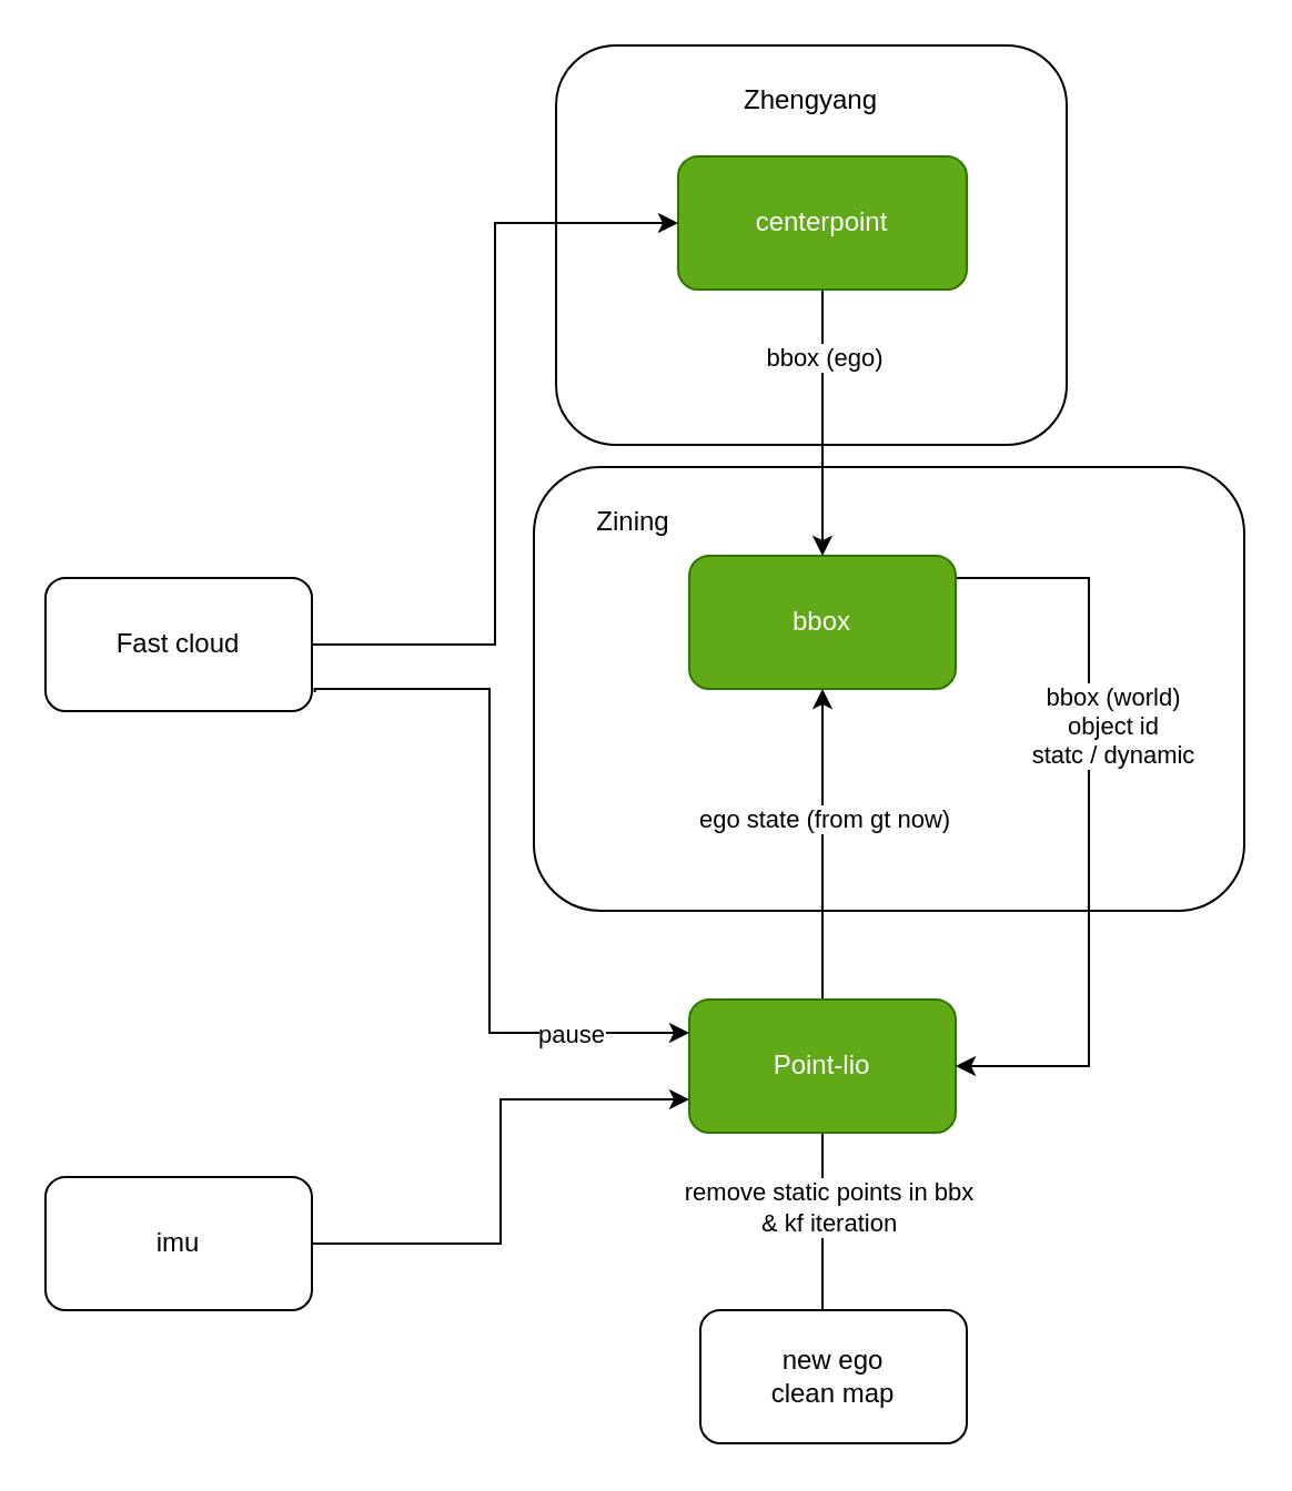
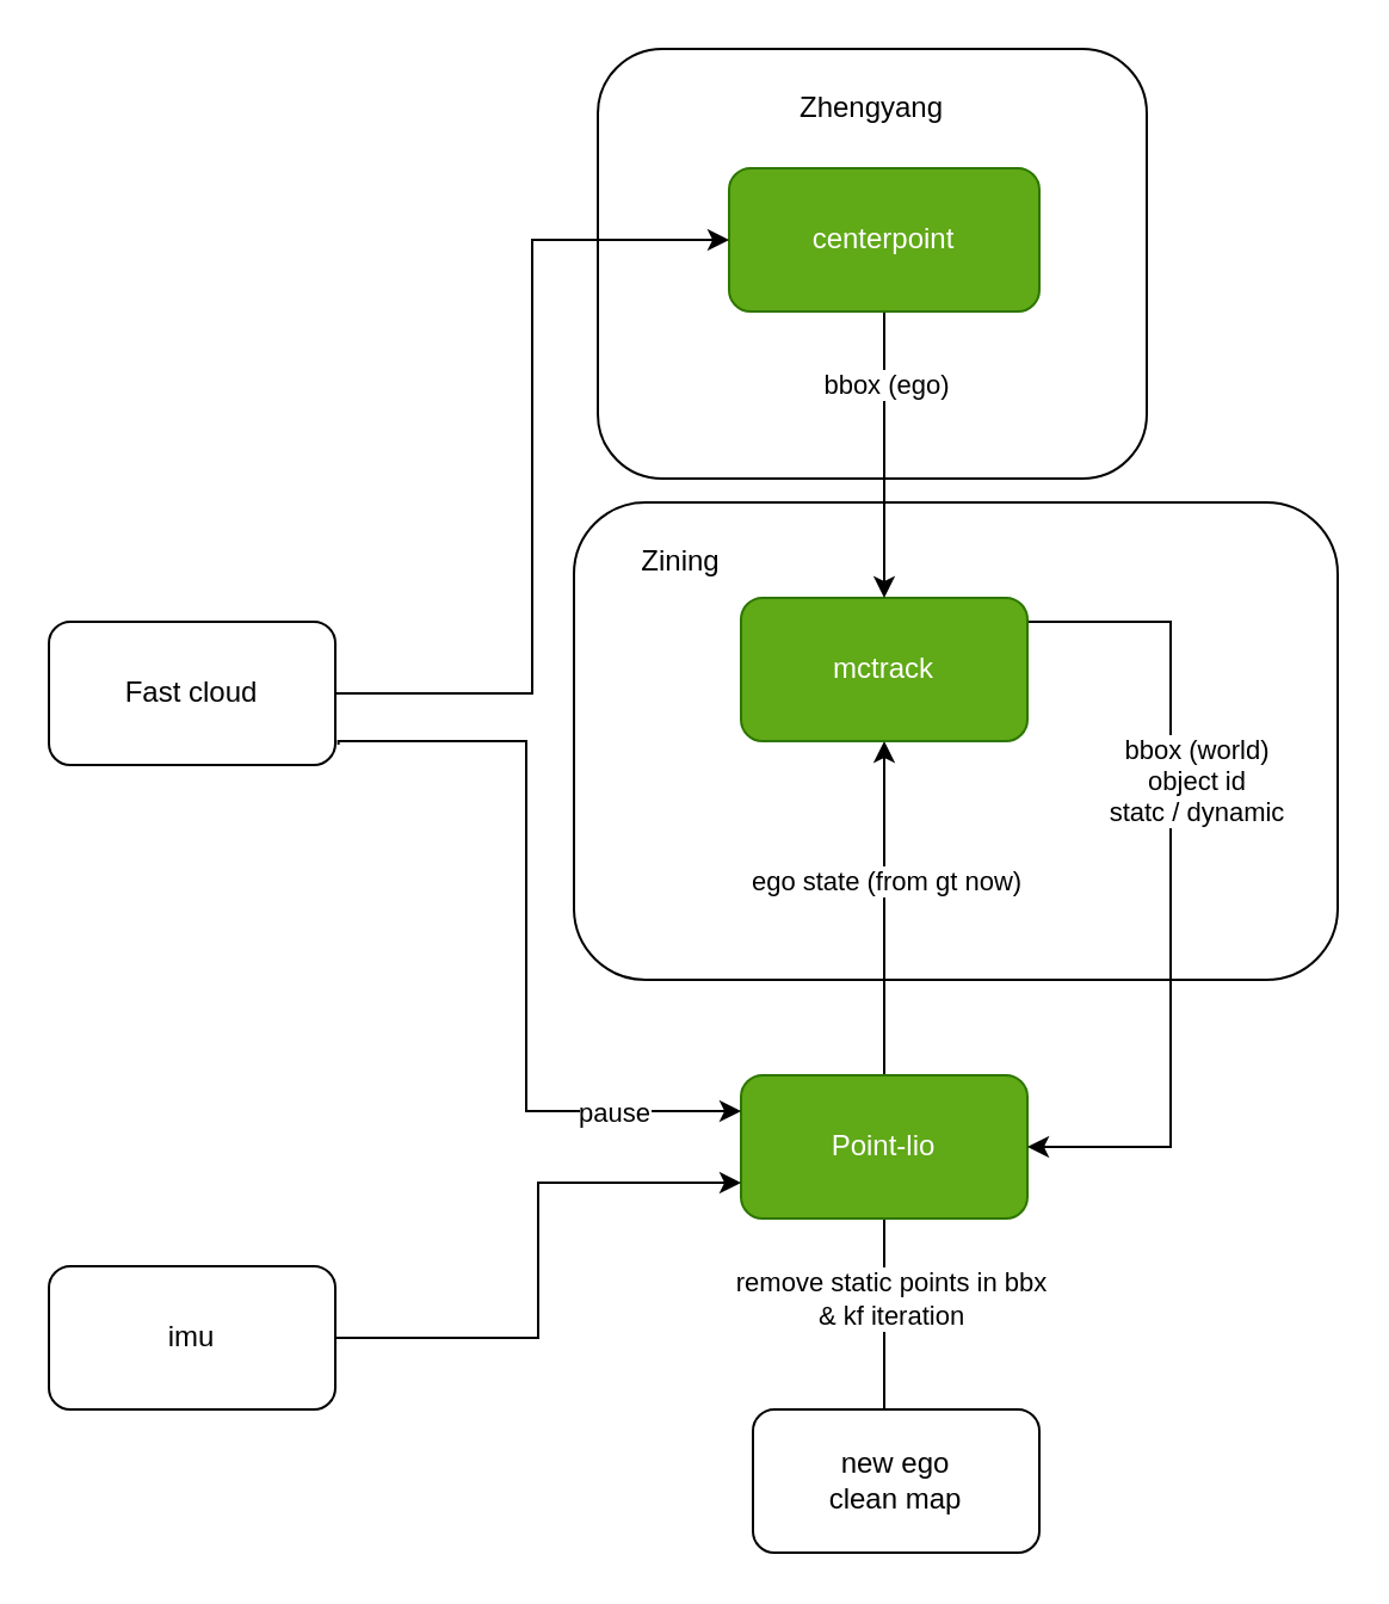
- <mxCell id="11" value="bbox" style="rounded=1;whiteSpace=wrap;html=1;fillColor=#60a917;fontColor=#ffffff;strokeColor=#2D7600;" vertex="1" parent="1"><mxGeometry x="310" y="250" width="120" height="60" as="geometry" /></mxCell>
+ <mxCell id="11" value="mctrack" style="rounded=1;whiteSpace=wrap;html=1;fillColor=#60a917;fontColor=#ffffff;strokeColor=#2D7600;" vertex="1" parent="1"><mxGeometry x="310" y="250" width="120" height="60" as="geometry" /></mxCell>
